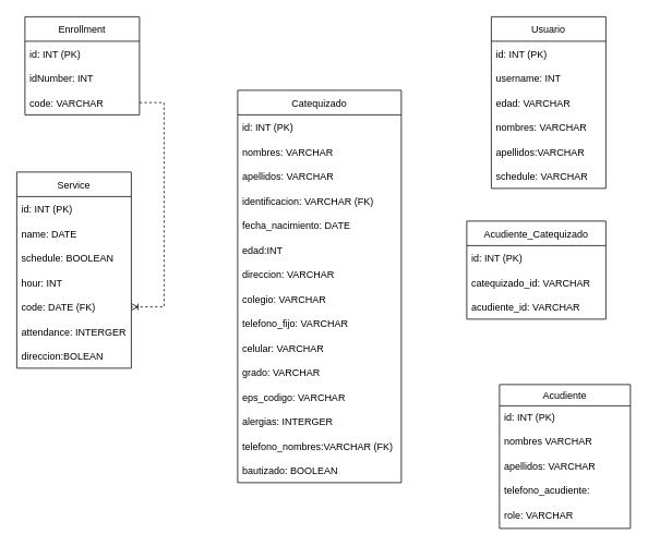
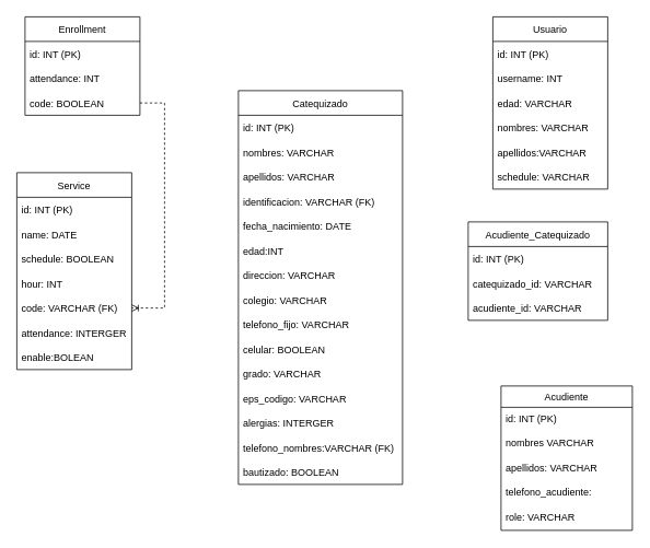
- <mxCell id="34" value="idNumber: INT " style="text;strokeColor=none;fillColor=none;align=left;verticalAlign=middle;spacingLeft=4;spacingRight=4;overflow=hidden;points=[[0,0.5],[1,0.5]];portConstraint=eastwest;rotatable=0;" parent="32" vertex="1"><mxGeometry y="60" width="140" height="30" as="geometry" /></mxCell>
+ <mxCell id="34" value="attendance: INT " style="text;strokeColor=none;fillColor=none;align=left;verticalAlign=middle;spacingLeft=4;spacingRight=4;overflow=hidden;points=[[0,0.5],[1,0.5]];portConstraint=eastwest;rotatable=0;" parent="32" vertex="1"><mxGeometry y="60" width="140" height="30" as="geometry" /></mxCell>
- <mxCell id="35" value="code: VARCHAR " style="text;strokeColor=none;fillColor=none;align=left;verticalAlign=middle;spacingLeft=4;spacingRight=4;overflow=hidden;points=[[0,0.5],[1,0.5]];portConstraint=eastwest;rotatable=0;" parent="32" vertex="1"><mxGeometry y="90" width="140" height="30" as="geometry" /></mxCell>
+ <mxCell id="35" value="code: BOOLEAN " style="text;strokeColor=none;fillColor=none;align=left;verticalAlign=middle;spacingLeft=4;spacingRight=4;overflow=hidden;points=[[0,0.5],[1,0.5]];portConstraint=eastwest;rotatable=0;" parent="32" vertex="1"><mxGeometry y="90" width="140" height="30" as="geometry" /></mxCell>
- <mxCell id="23" value="code: DATE (FK)" style="text;strokeColor=none;fillColor=none;align=left;verticalAlign=middle;spacingLeft=4;spacingRight=4;overflow=hidden;points=[[0,0.5],[1,0.5]];portConstraint=eastwest;rotatable=0;" parent="18" vertex="1"><mxGeometry y="150" width="140" height="30" as="geometry" /></mxCell>
+ <mxCell id="23" value="code: VARCHAR (FK)" style="text;strokeColor=none;fillColor=none;align=left;verticalAlign=middle;spacingLeft=4;spacingRight=4;overflow=hidden;points=[[0,0.5],[1,0.5]];portConstraint=eastwest;rotatable=0;" parent="18" vertex="1"><mxGeometry y="150" width="140" height="30" as="geometry" /></mxCell>
- <mxCell id="12" value="celular: VARCHAR" style="text;strokeColor=none;fillColor=none;align=left;verticalAlign=middle;spacingLeft=4;spacingRight=4;overflow=hidden;points=[[0,0.5],[1,0.5]];portConstraint=eastwest;rotatable=0;" parent="2" vertex="1"><mxGeometry y="300" width="200" height="30" as="geometry" /></mxCell>
+ <mxCell id="12" value="celular: BOOLEAN" style="text;strokeColor=none;fillColor=none;align=left;verticalAlign=middle;spacingLeft=4;spacingRight=4;overflow=hidden;points=[[0,0.5],[1,0.5]];portConstraint=eastwest;rotatable=0;" parent="2" vertex="1"><mxGeometry y="300" width="200" height="30" as="geometry" /></mxCell>
- <mxCell id="25" value="direccion:BOLEAN" style="text;strokeColor=none;fillColor=none;align=left;verticalAlign=middle;spacingLeft=4;spacingRight=4;overflow=hidden;points=[[0,0.5],[1,0.5]];portConstraint=eastwest;rotatable=0;" parent="18" vertex="1"><mxGeometry y="210" width="140" height="30" as="geometry" /></mxCell>
+ <mxCell id="25" value="enable:BOLEAN" style="text;strokeColor=none;fillColor=none;align=left;verticalAlign=middle;spacingLeft=4;spacingRight=4;overflow=hidden;points=[[0,0.5],[1,0.5]];portConstraint=eastwest;rotatable=0;" parent="18" vertex="1"><mxGeometry y="210" width="140" height="30" as="geometry" /></mxCell>
